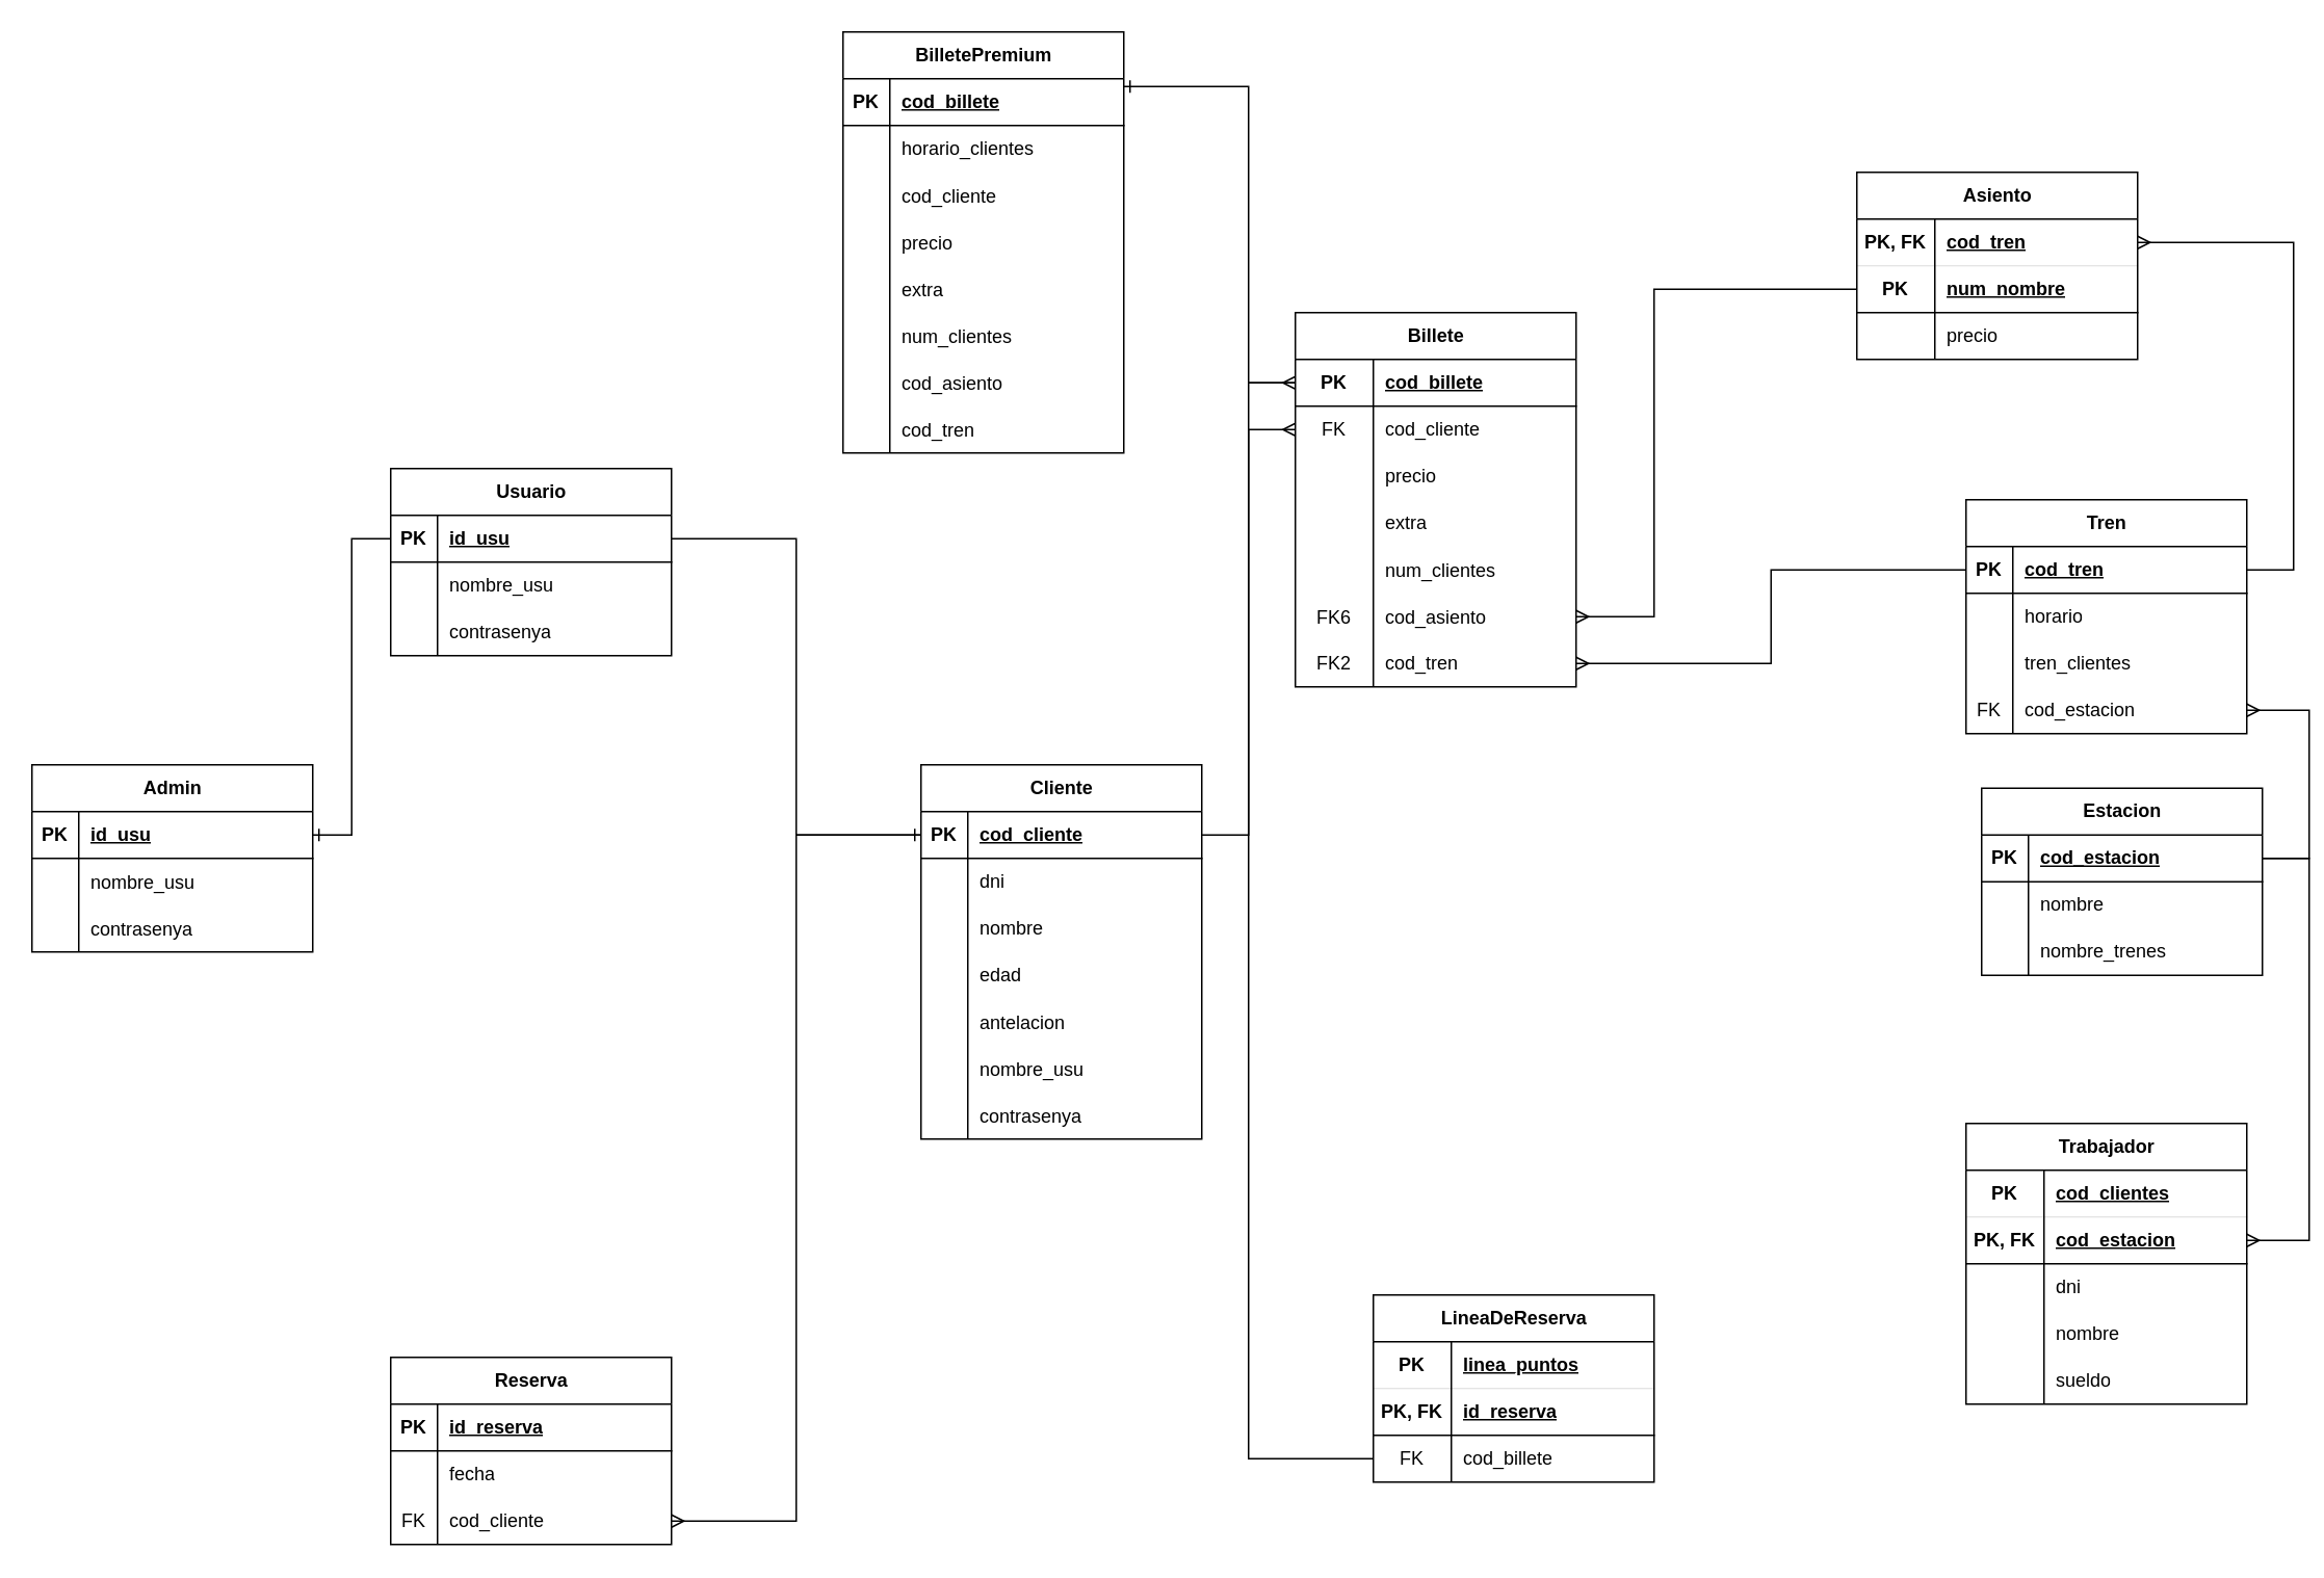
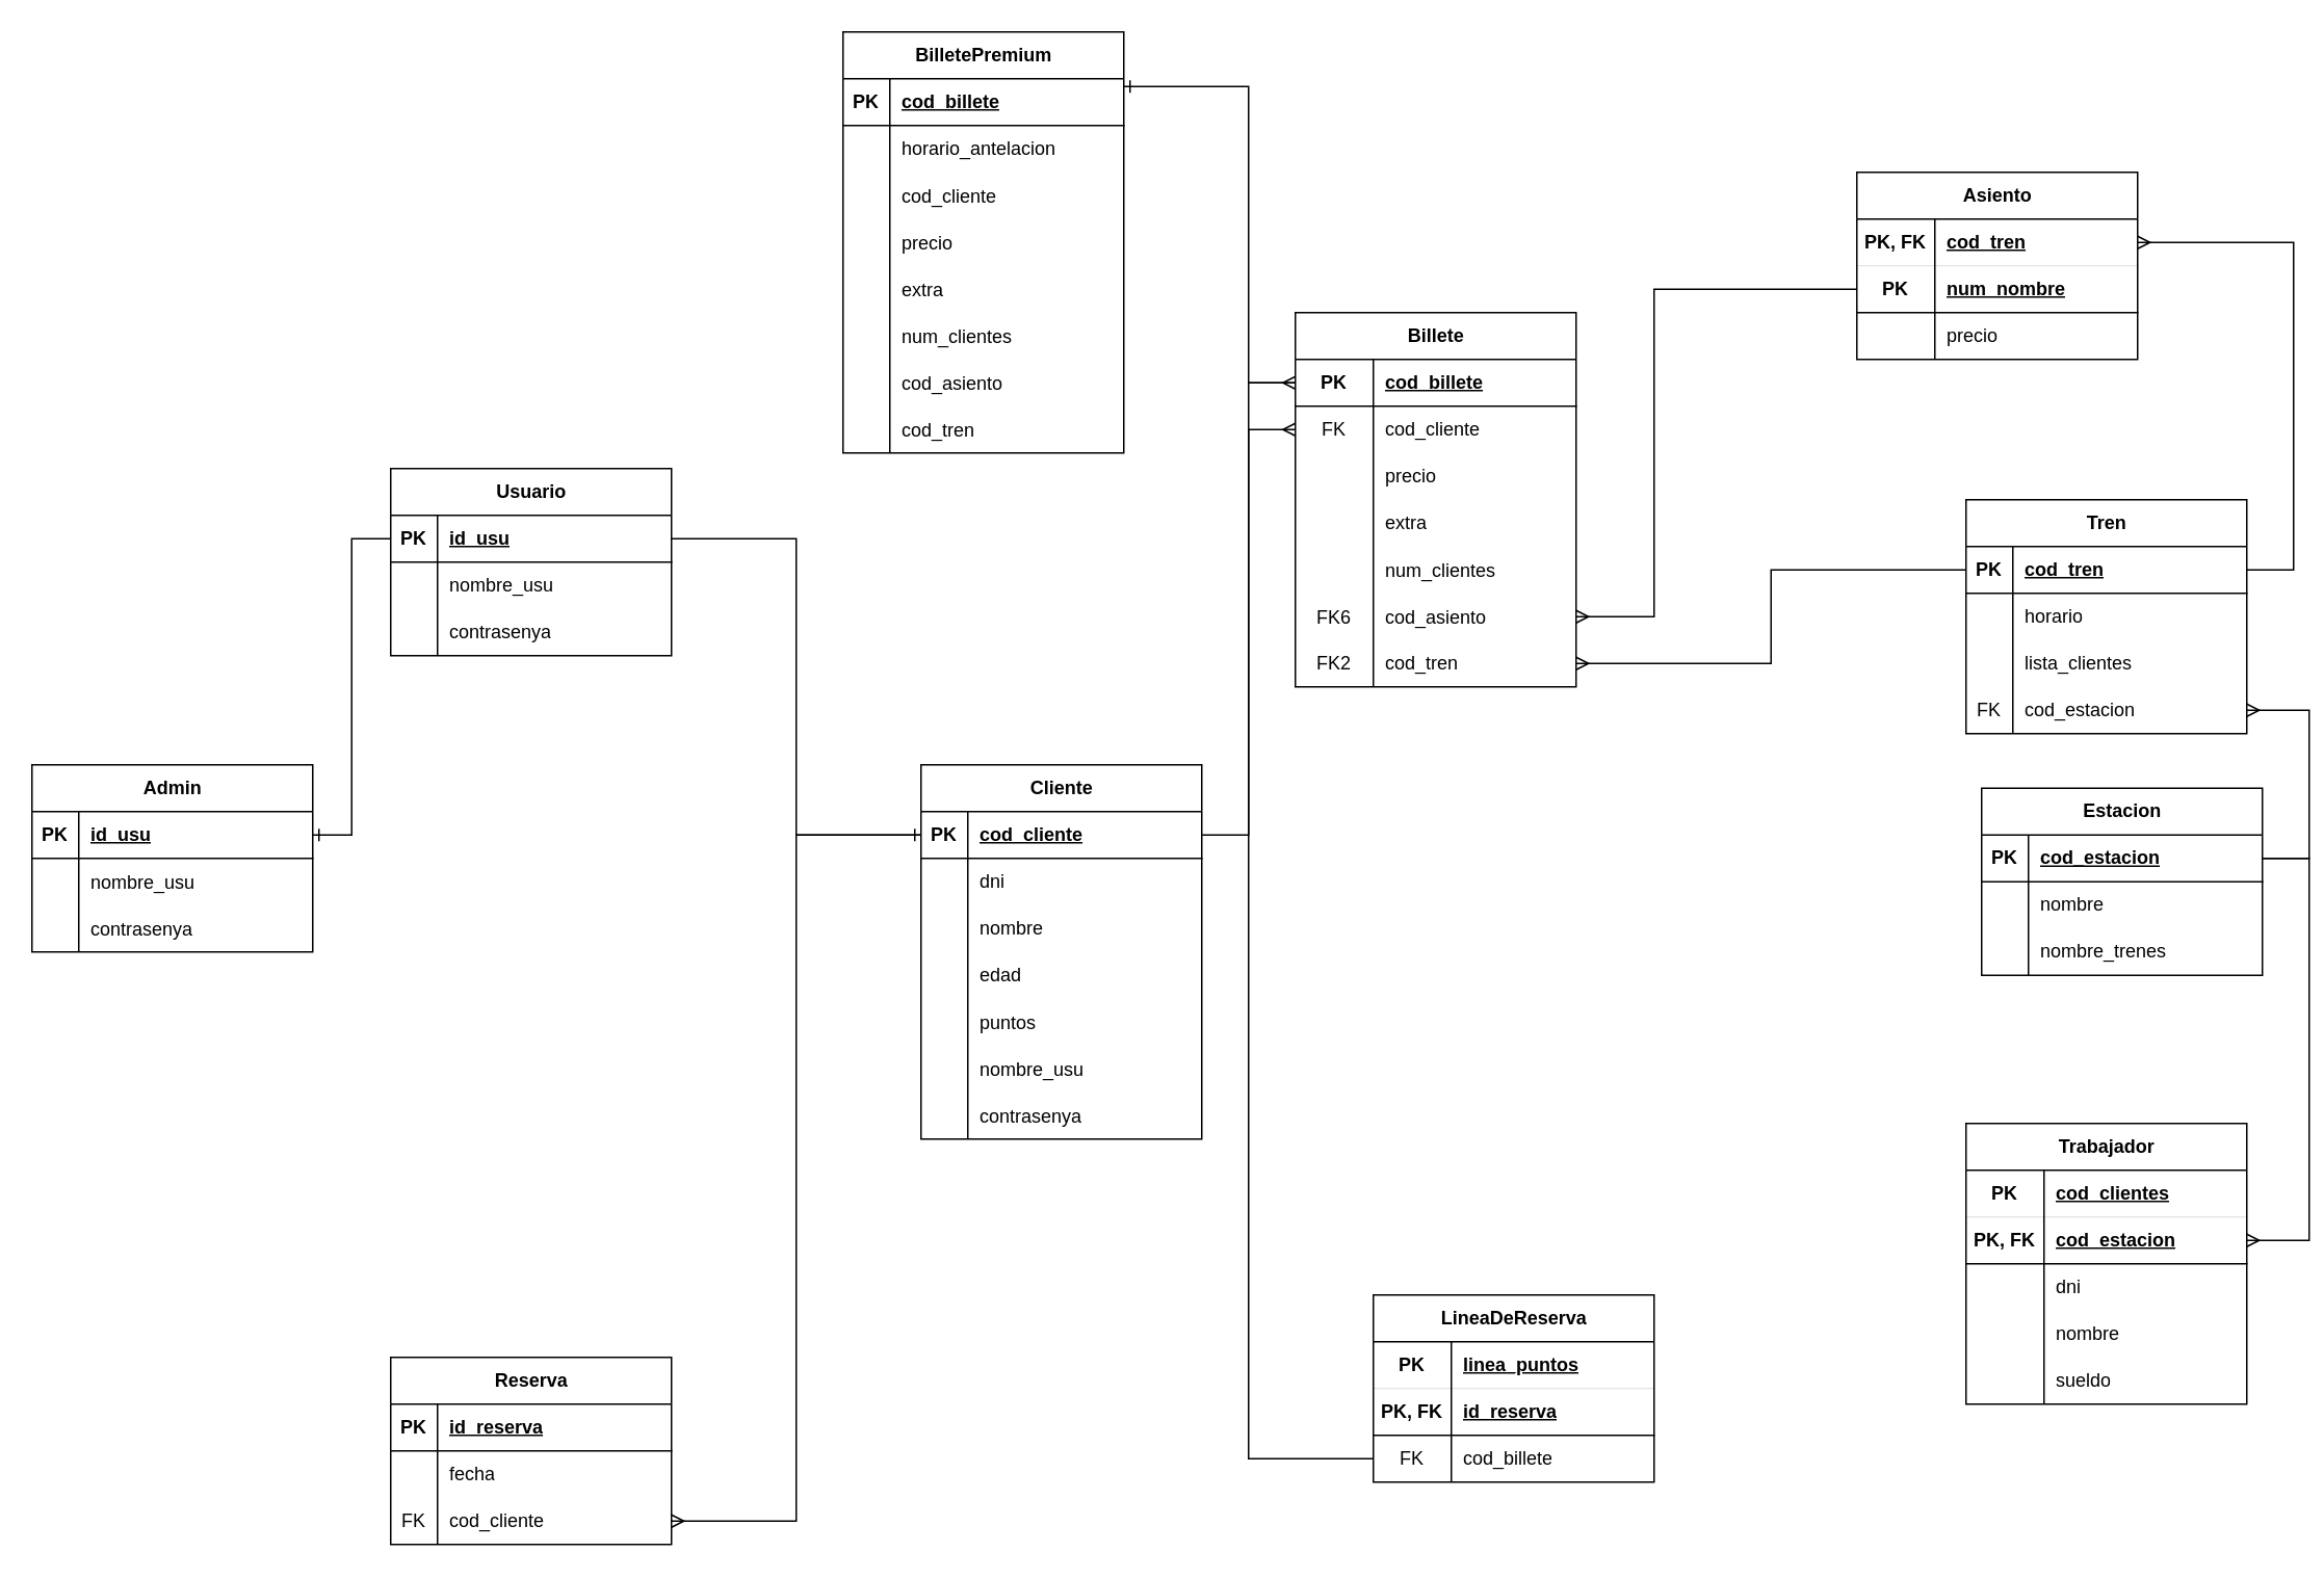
- <mxCell id="118" value="horario_clientes" style="shape=partialRectangle;connectable=0;fillColor=none;top=0;left=0;bottom=0;right=0;align=left;spacingLeft=6;overflow=hidden;whiteSpace=wrap;html=1;" parent="116" vertex="1"><mxGeometry x="30" width="150" height="30" as="geometry"><mxRectangle width="150" height="30" as="alternateBounds" /></mxGeometry></mxCell>
+ <mxCell id="118" value="horario_antelacion" style="shape=partialRectangle;connectable=0;fillColor=none;top=0;left=0;bottom=0;right=0;align=left;spacingLeft=6;overflow=hidden;whiteSpace=wrap;html=1;" parent="116" vertex="1"><mxGeometry x="30" width="150" height="30" as="geometry"><mxRectangle width="150" height="30" as="alternateBounds" /></mxGeometry></mxCell>
- <mxCell id="78" value="tren_clientes" style="shape=partialRectangle;connectable=0;fillColor=none;top=0;left=0;bottom=0;right=0;align=left;spacingLeft=6;overflow=hidden;whiteSpace=wrap;html=1;" parent="76" vertex="1"><mxGeometry x="30" width="150" height="30" as="geometry"><mxRectangle width="150" height="30" as="alternateBounds" /></mxGeometry></mxCell>
+ <mxCell id="78" value="lista_clientes" style="shape=partialRectangle;connectable=0;fillColor=none;top=0;left=0;bottom=0;right=0;align=left;spacingLeft=6;overflow=hidden;whiteSpace=wrap;html=1;" parent="76" vertex="1"><mxGeometry x="30" width="150" height="30" as="geometry"><mxRectangle width="150" height="30" as="alternateBounds" /></mxGeometry></mxCell>
- <mxCell id="17" value="antelacion" style="shape=partialRectangle;connectable=0;fillColor=none;top=0;left=0;bottom=0;right=0;align=left;spacingLeft=6;overflow=hidden;" parent="15" vertex="1"><mxGeometry x="30" width="150" height="30" as="geometry"><mxRectangle width="150" height="30" as="alternateBounds" /></mxGeometry></mxCell>
+ <mxCell id="17" value="puntos" style="shape=partialRectangle;connectable=0;fillColor=none;top=0;left=0;bottom=0;right=0;align=left;spacingLeft=6;overflow=hidden;" parent="15" vertex="1"><mxGeometry x="30" width="150" height="30" as="geometry"><mxRectangle width="150" height="30" as="alternateBounds" /></mxGeometry></mxCell>
